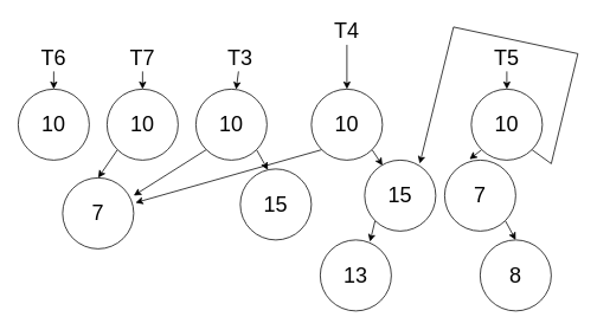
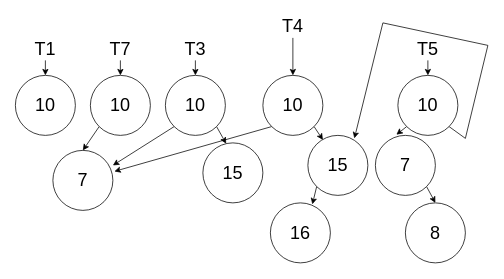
- <mxCell id="4" value="T6" style="text;html=1;strokeColor=none;fillColor=none;align=center;verticalAlign=middle;whiteSpace=wrap;rounded=0;fontSize=24;" vertex="1" parent="1"><mxGeometry x="30" y="50" width="60" height="30" as="geometry" /></mxCell>
+ <mxCell id="4" value="T1" style="text;html=1;strokeColor=none;fillColor=none;align=center;verticalAlign=middle;whiteSpace=wrap;rounded=0;fontSize=24;" vertex="1" parent="1"><mxGeometry x="30" y="50" width="60" height="30" as="geometry" /></mxCell>
- <mxCell id="14" value="T3" style="text;html=1;strokeColor=none;fillColor=none;align=center;verticalAlign=middle;whiteSpace=wrap;rounded=0;fontSize=24;" vertex="1" parent="1"><mxGeometry x="240" y="50" width="60" height="30" as="geometry" /></mxCell>
+ <mxCell id="14" value="T3" style="text;html=1;strokeColor=none;fillColor=none;align=center;verticalAlign=middle;whiteSpace=wrap;rounded=0;fontSize=24;" vertex="1" parent="1"><mxGeometry x="230" y="50" width="60" height="30" as="geometry" /></mxCell>
- <mxCell id="23" value="&lt;font style=&quot;font-size: 24px&quot;&gt;13&lt;/font&gt;" style="ellipse;whiteSpace=wrap;html=1;aspect=fixed;" vertex="1" parent="1"><mxGeometry x="360" y="270" width="80" height="80" as="geometry" /></mxCell>
+ <mxCell id="23" value="&lt;font style=&quot;font-size: 24px&quot;&gt;16&lt;/font&gt;" style="ellipse;whiteSpace=wrap;html=1;aspect=fixed;" vertex="1" parent="1"><mxGeometry x="360" y="270" width="80" height="80" as="geometry" /></mxCell>
